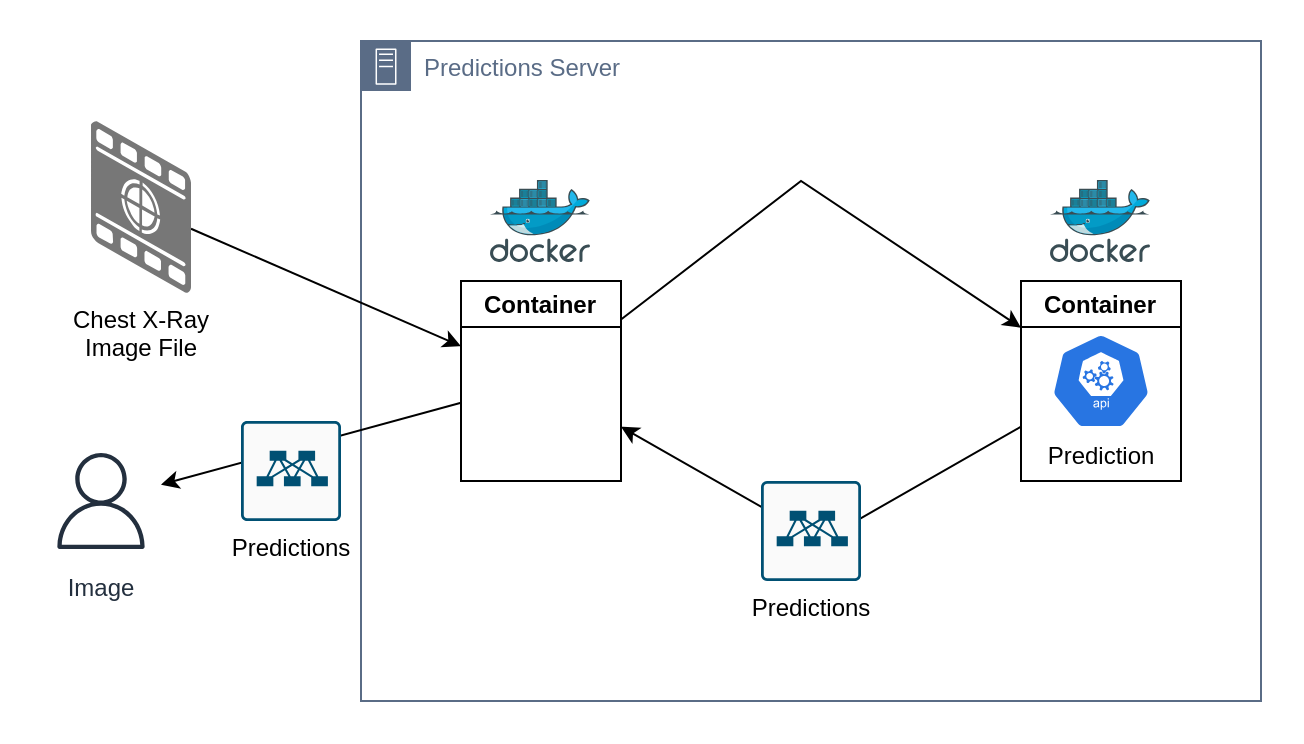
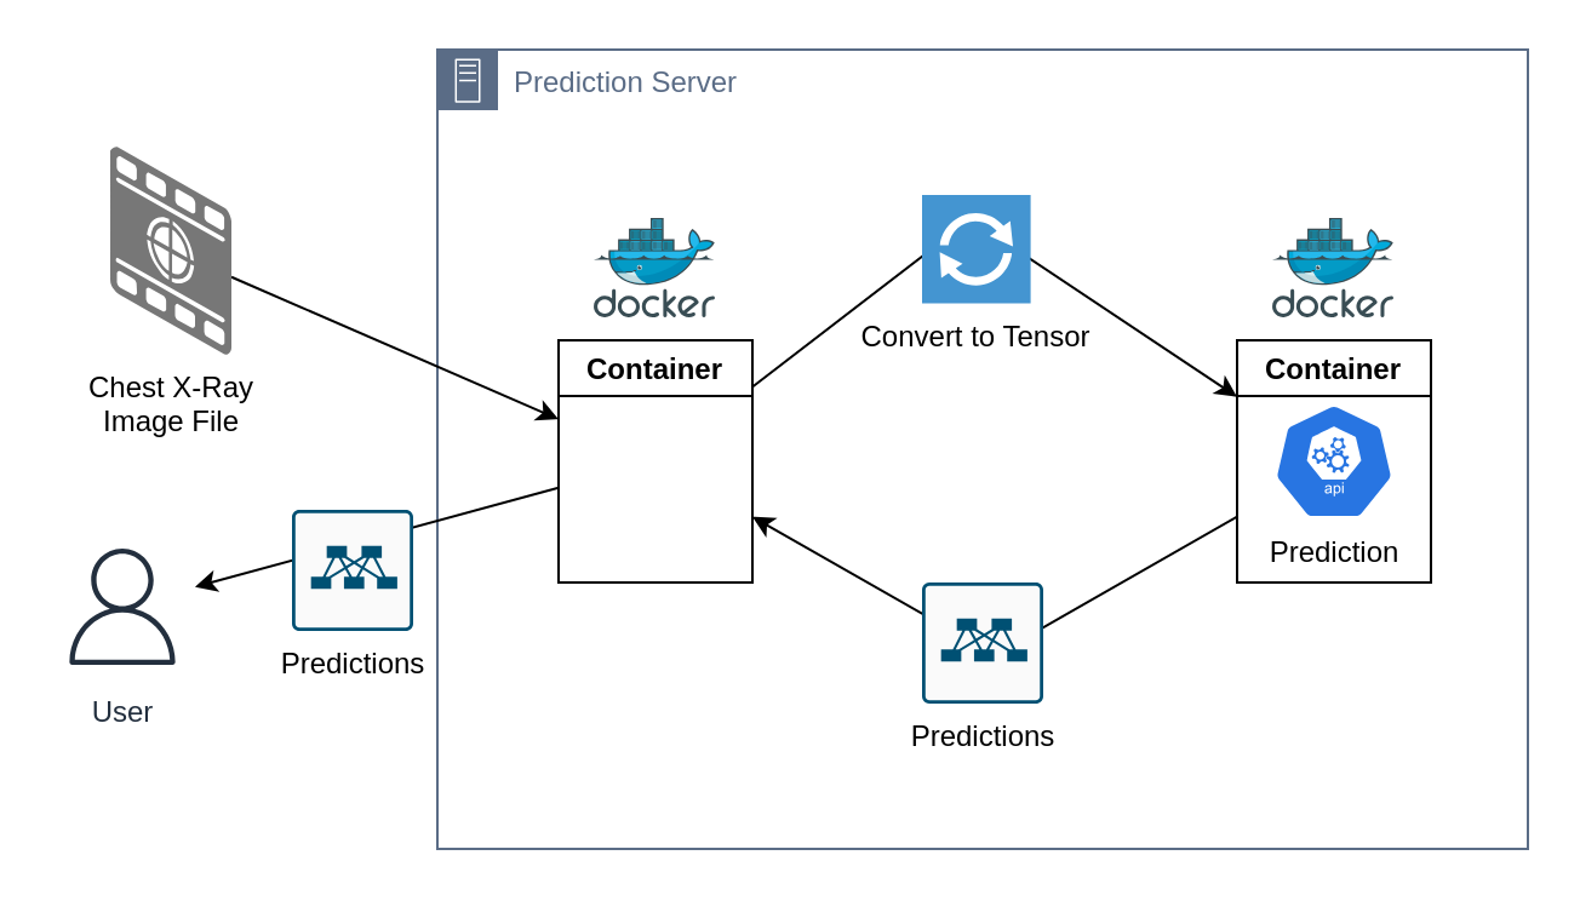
- <mxCell id="2" value="Predictions Server" style="points=[[0,0],[0.25,0],[0.5,0],[0.75,0],[1,0],[1,0.25],[1,0.5],[1,0.75],[1,1],[0.75,1],[0.5,1],[0.25,1],[0,1],[0,0.75],[0,0.5],[0,0.25]];outlineConnect=0;gradientColor=none;html=1;whiteSpace=wrap;fontSize=12;fontStyle=0;shape=mxgraph.aws4.group;grIcon=mxgraph.aws4.group_on_premise;strokeColor=#5A6C86;fillColor=none;verticalAlign=top;align=left;spacingLeft=30;fontColor=#5A6C86;dashed=0;" vertex="1" parent="1"><mxGeometry x="180" y="20" width="450" height="330" as="geometry" /></mxCell>
+ <mxCell id="2" value="Prediction Server" style="points=[[0,0],[0.25,0],[0.5,0],[0.75,0],[1,0],[1,0.25],[1,0.5],[1,0.75],[1,1],[0.75,1],[0.5,1],[0.25,1],[0,1],[0,0.75],[0,0.5],[0,0.25]];outlineConnect=0;gradientColor=none;html=1;whiteSpace=wrap;fontSize=12;fontStyle=0;shape=mxgraph.aws4.group;grIcon=mxgraph.aws4.group_on_premise;strokeColor=#5A6C86;fillColor=none;verticalAlign=top;align=left;spacingLeft=30;fontColor=#5A6C86;dashed=0;" vertex="1" parent="1"><mxGeometry x="180" y="20" width="450" height="330" as="geometry" /></mxCell>
+ <mxCell id="13" value="Convert to Tensor" style="pointerEvents=1;shadow=0;dashed=0;html=1;strokeColor=none;fillColor=#4495D1;labelPosition=center;verticalLabelPosition=bottom;verticalAlign=top;align=center;outlineConnect=0;shape=mxgraph.veeam.2d.proxy;" vertex="1" parent="1"><mxGeometry x="380" y="80" width="44.8" height="44.8" as="geometry" /></mxCell>
- <mxCell id="16" value="Image" style="outlineConnect=0;fontColor=#232F3E;gradientColor=none;strokeColor=#232F3E;fillColor=#ffffff;dashed=0;verticalLabelPosition=bottom;verticalAlign=top;align=center;html=1;fontSize=12;fontStyle=0;aspect=fixed;shape=mxgraph.aws4.resourceIcon;resIcon=mxgraph.aws4.user;" vertex="1" parent="1"><mxGeometry x="20" y="220" width="60" height="60" as="geometry" /></mxCell>
+ <mxCell id="16" value="User" style="outlineConnect=0;fontColor=#232F3E;gradientColor=none;strokeColor=#232F3E;fillColor=#ffffff;dashed=0;verticalLabelPosition=bottom;verticalAlign=top;align=center;html=1;fontSize=12;fontStyle=0;aspect=fixed;shape=mxgraph.aws4.resourceIcon;resIcon=mxgraph.aws4.user;" vertex="1" parent="1"><mxGeometry x="20" y="220" width="60" height="60" as="geometry" /></mxCell>
